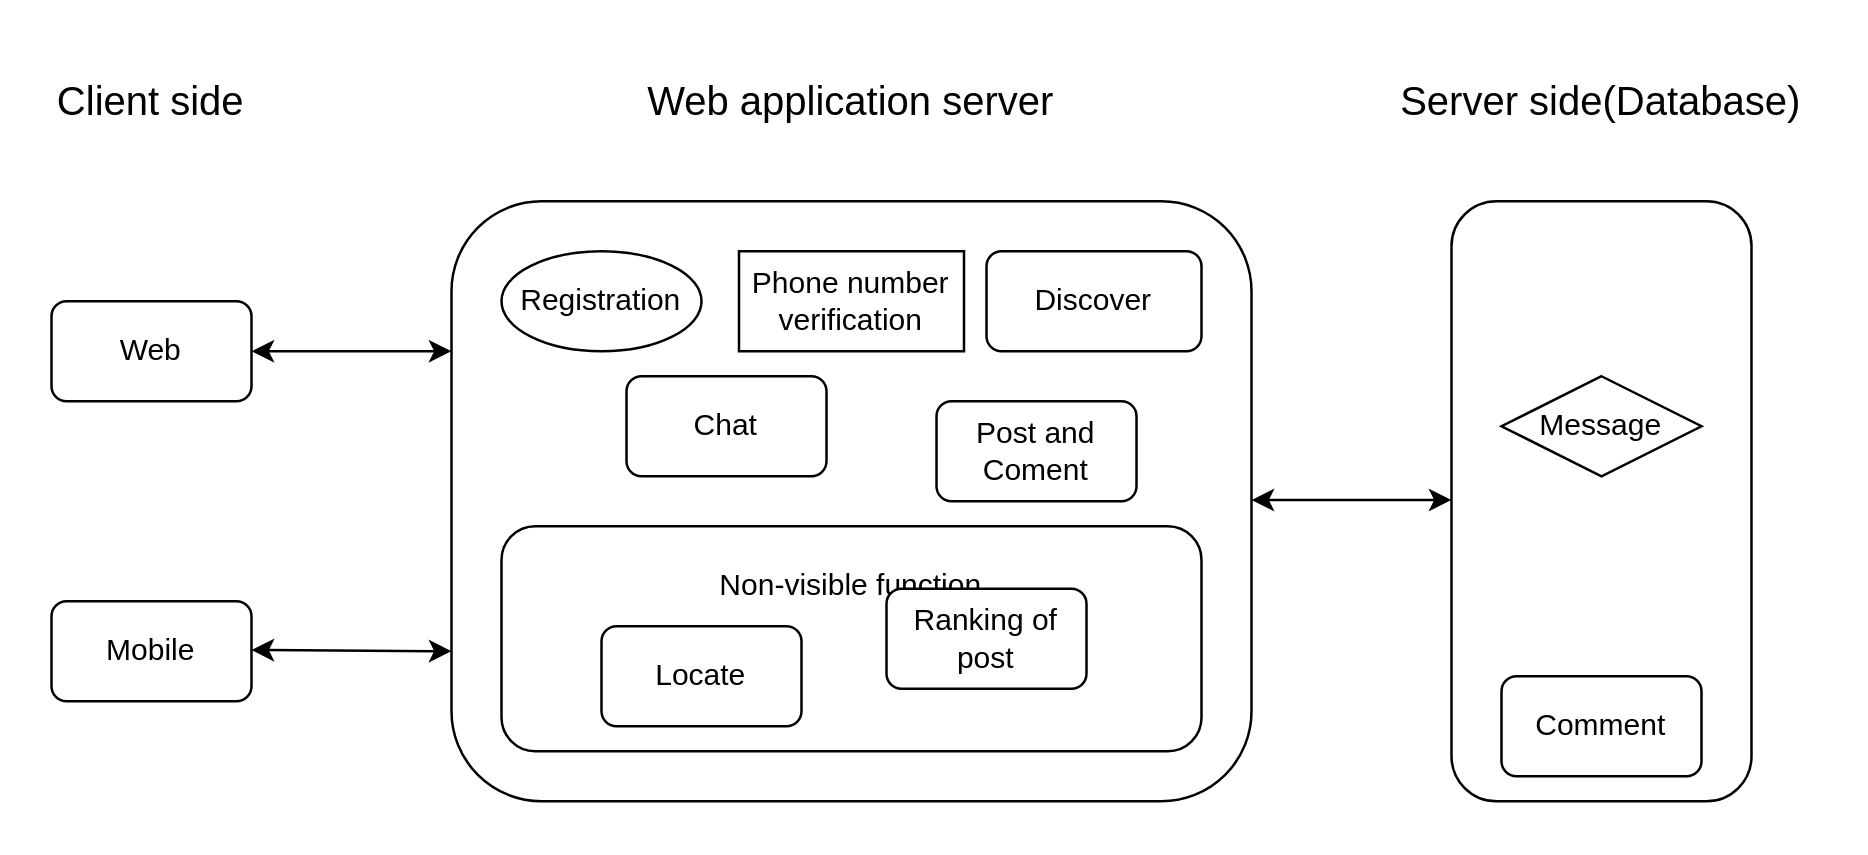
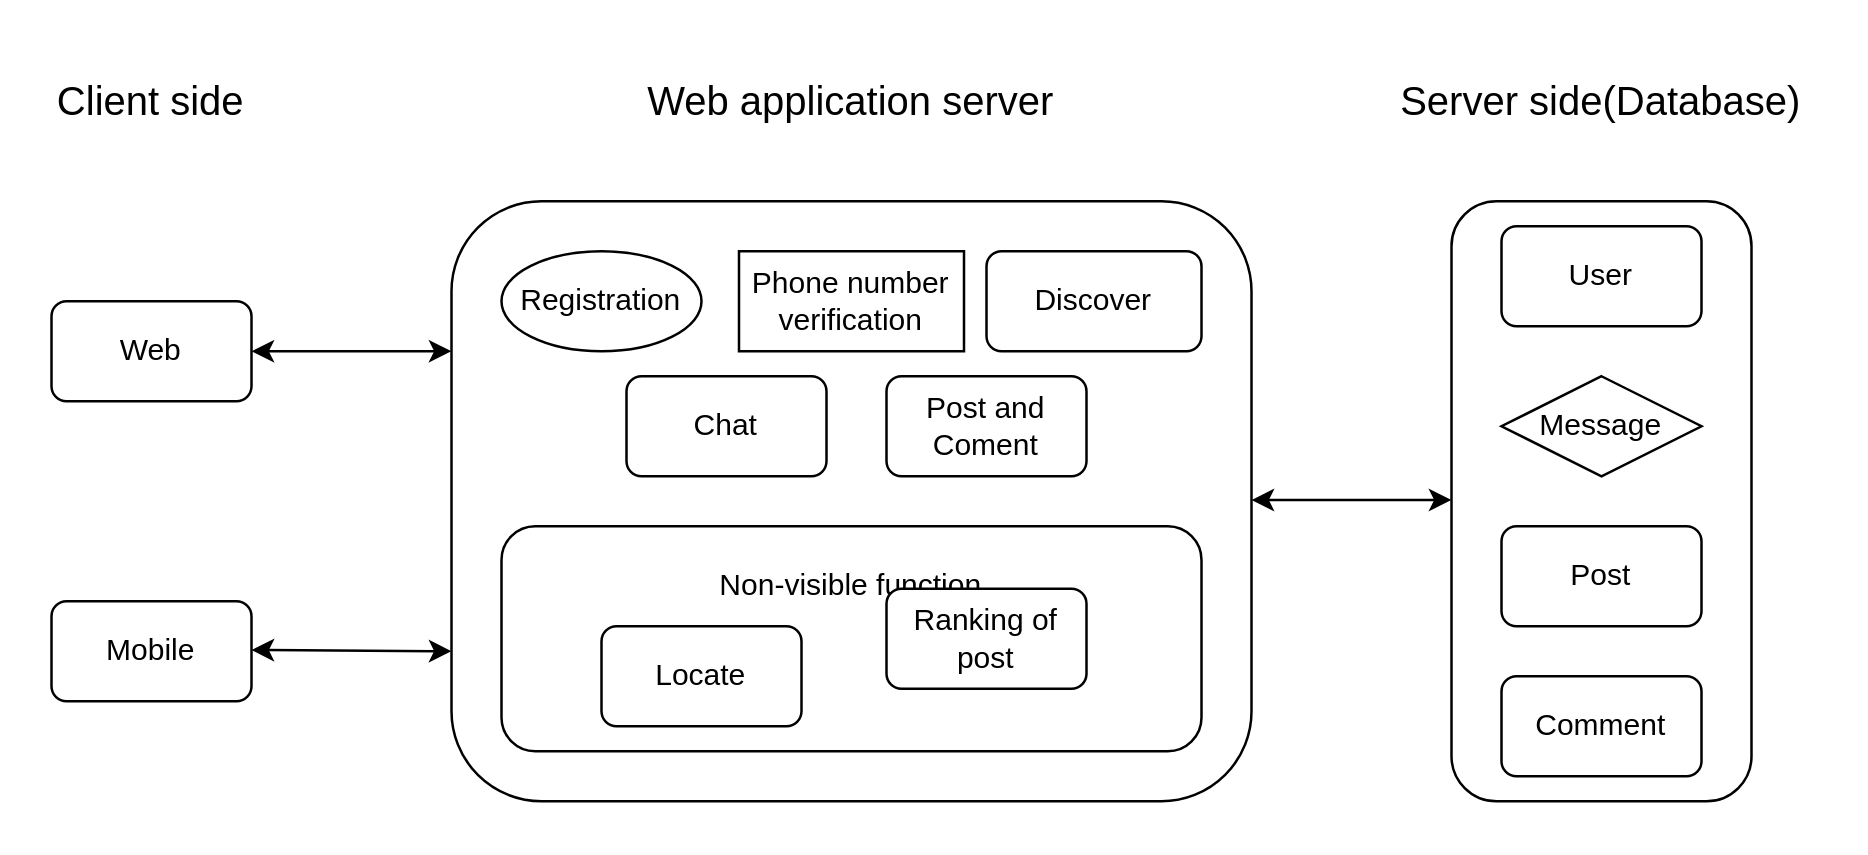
+ <mxCell id="14" value="User" style="rounded=1;whiteSpace=wrap;html=1;" vertex="1" parent="1"><mxGeometry x="600" y="90" width="80" height="40" as="geometry" /></mxCell>
- <mxCell id="9" value="Post and Coment" style="rounded=1;whiteSpace=wrap;html=1;" vertex="1" parent="1"><mxGeometry x="374" y="160" width="80" height="40" as="geometry" /></mxCell>
+ <mxCell id="9" value="Post and Coment" style="rounded=1;whiteSpace=wrap;html=1;" vertex="1" parent="1"><mxGeometry x="354" y="150" width="80" height="40" as="geometry" /></mxCell>
+ <mxCell id="16" value="Post" style="rounded=1;whiteSpace=wrap;html=1;" vertex="1" parent="1"><mxGeometry x="600" y="210" width="80" height="40" as="geometry" /></mxCell>
